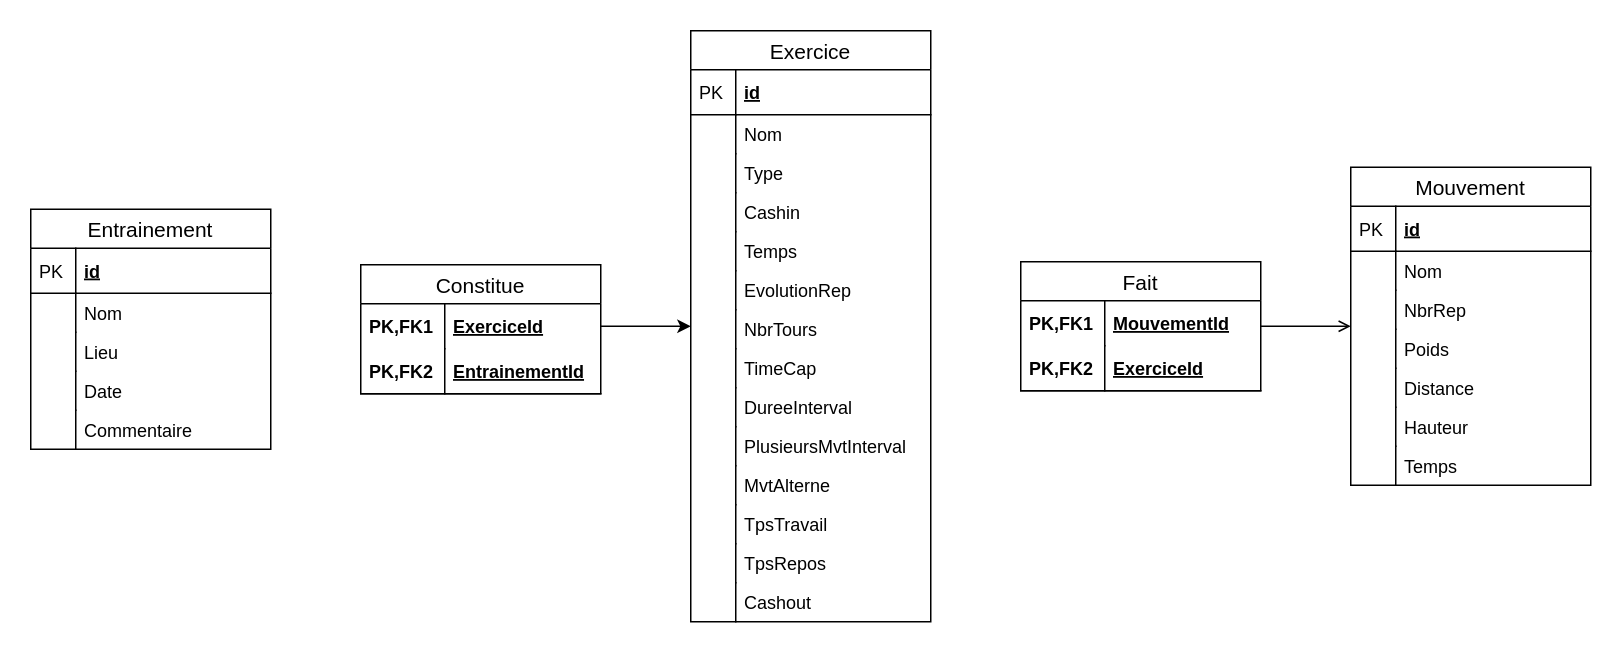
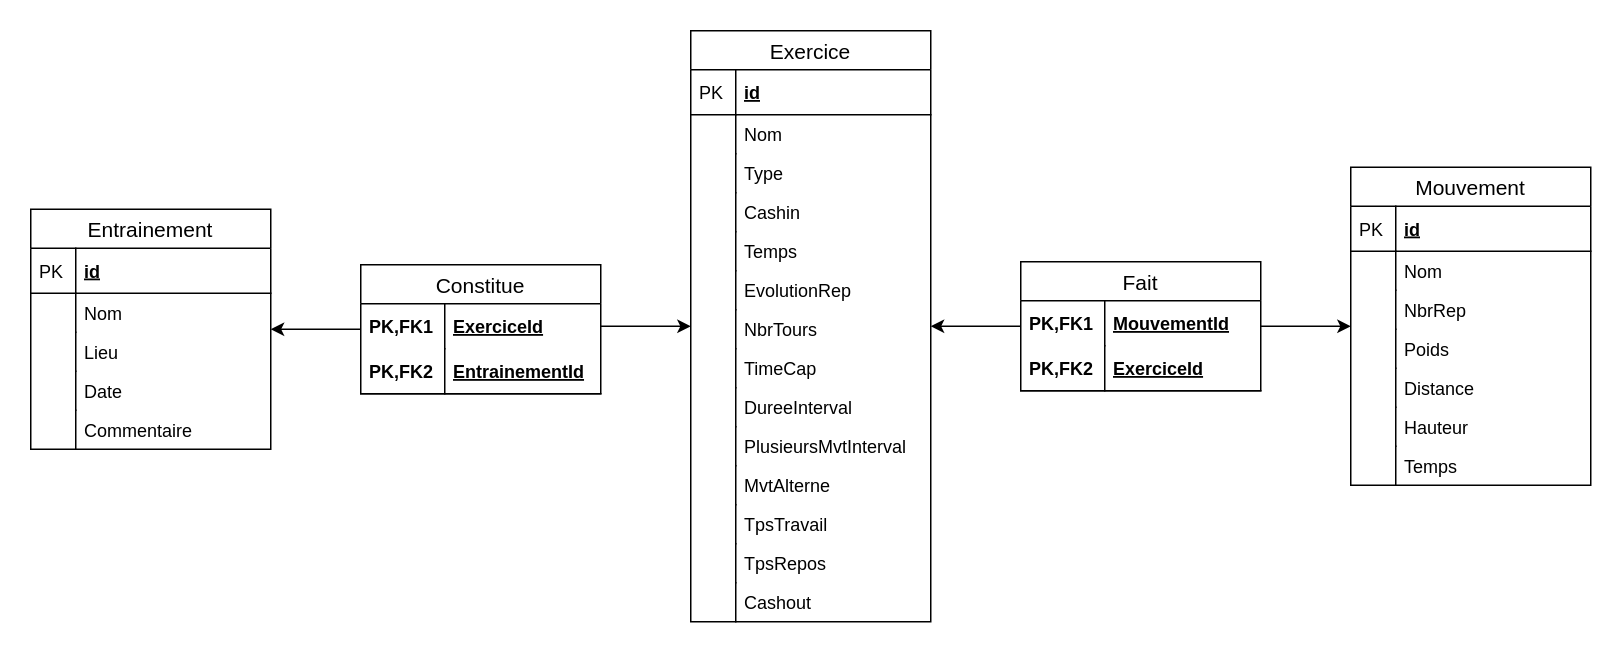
+ <mxCell id="9" style="edgeStyle=orthogonalEdgeStyle;rounded=0;orthogonalLoop=1;jettySize=auto;html=1;" edge="1" parent="1" source="51" target="22"><mxGeometry relative="1" as="geometry" /></mxCell>
- <mxCell id="10" style="edgeStyle=orthogonalEdgeStyle;rounded=0;orthogonalLoop=1;jettySize=auto;html=1;endArrow=open;" edge="1" parent="1" source="51" target="56"><mxGeometry relative="1" as="geometry" /></mxCell>
+ <mxCell id="10" style="edgeStyle=orthogonalEdgeStyle;rounded=0;orthogonalLoop=1;jettySize=auto;html=1;" edge="1" parent="1" source="51" target="56"><mxGeometry relative="1" as="geometry" /></mxCell>
+ <mxCell id="2" style="edgeStyle=orthogonalEdgeStyle;rounded=0;orthogonalLoop=1;jettySize=auto;html=1;" edge="1" parent="1" source="4" target="11"><mxGeometry relative="1" as="geometry" /></mxCell>
